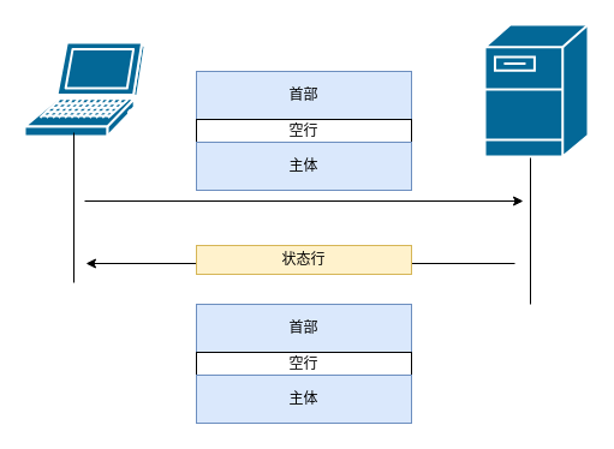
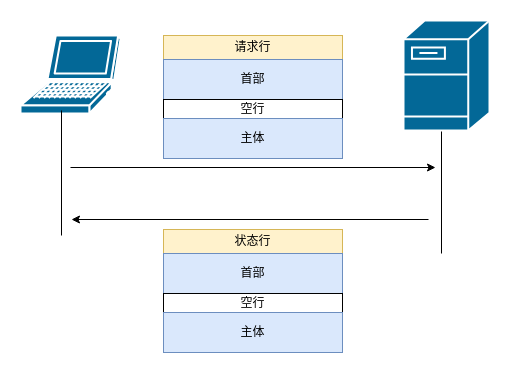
+ <mxCell id="7" value="请求行" style="rounded=0;whiteSpace=wrap;html=1;fillColor=#fff2cc;strokeColor=#d6b656;" vertex="1" parent="1"><mxGeometry x="163" y="35" width="179" height="24" as="geometry" /></mxCell>
- <mxCell id="12" value="状态行" style="rounded=0;whiteSpace=wrap;html=1;fillColor=#fff2cc;strokeColor=#d6b656;" vertex="1" parent="1"><mxGeometry x="163" y="204" width="179" height="24" as="geometry" /></mxCell>
+ <mxCell id="12" value="状态行" style="rounded=0;whiteSpace=wrap;html=1;fillColor=#fff2cc;strokeColor=#d6b656;" vertex="1" parent="1"><mxGeometry x="163" y="229" width="179" height="24" as="geometry" /></mxCell>
